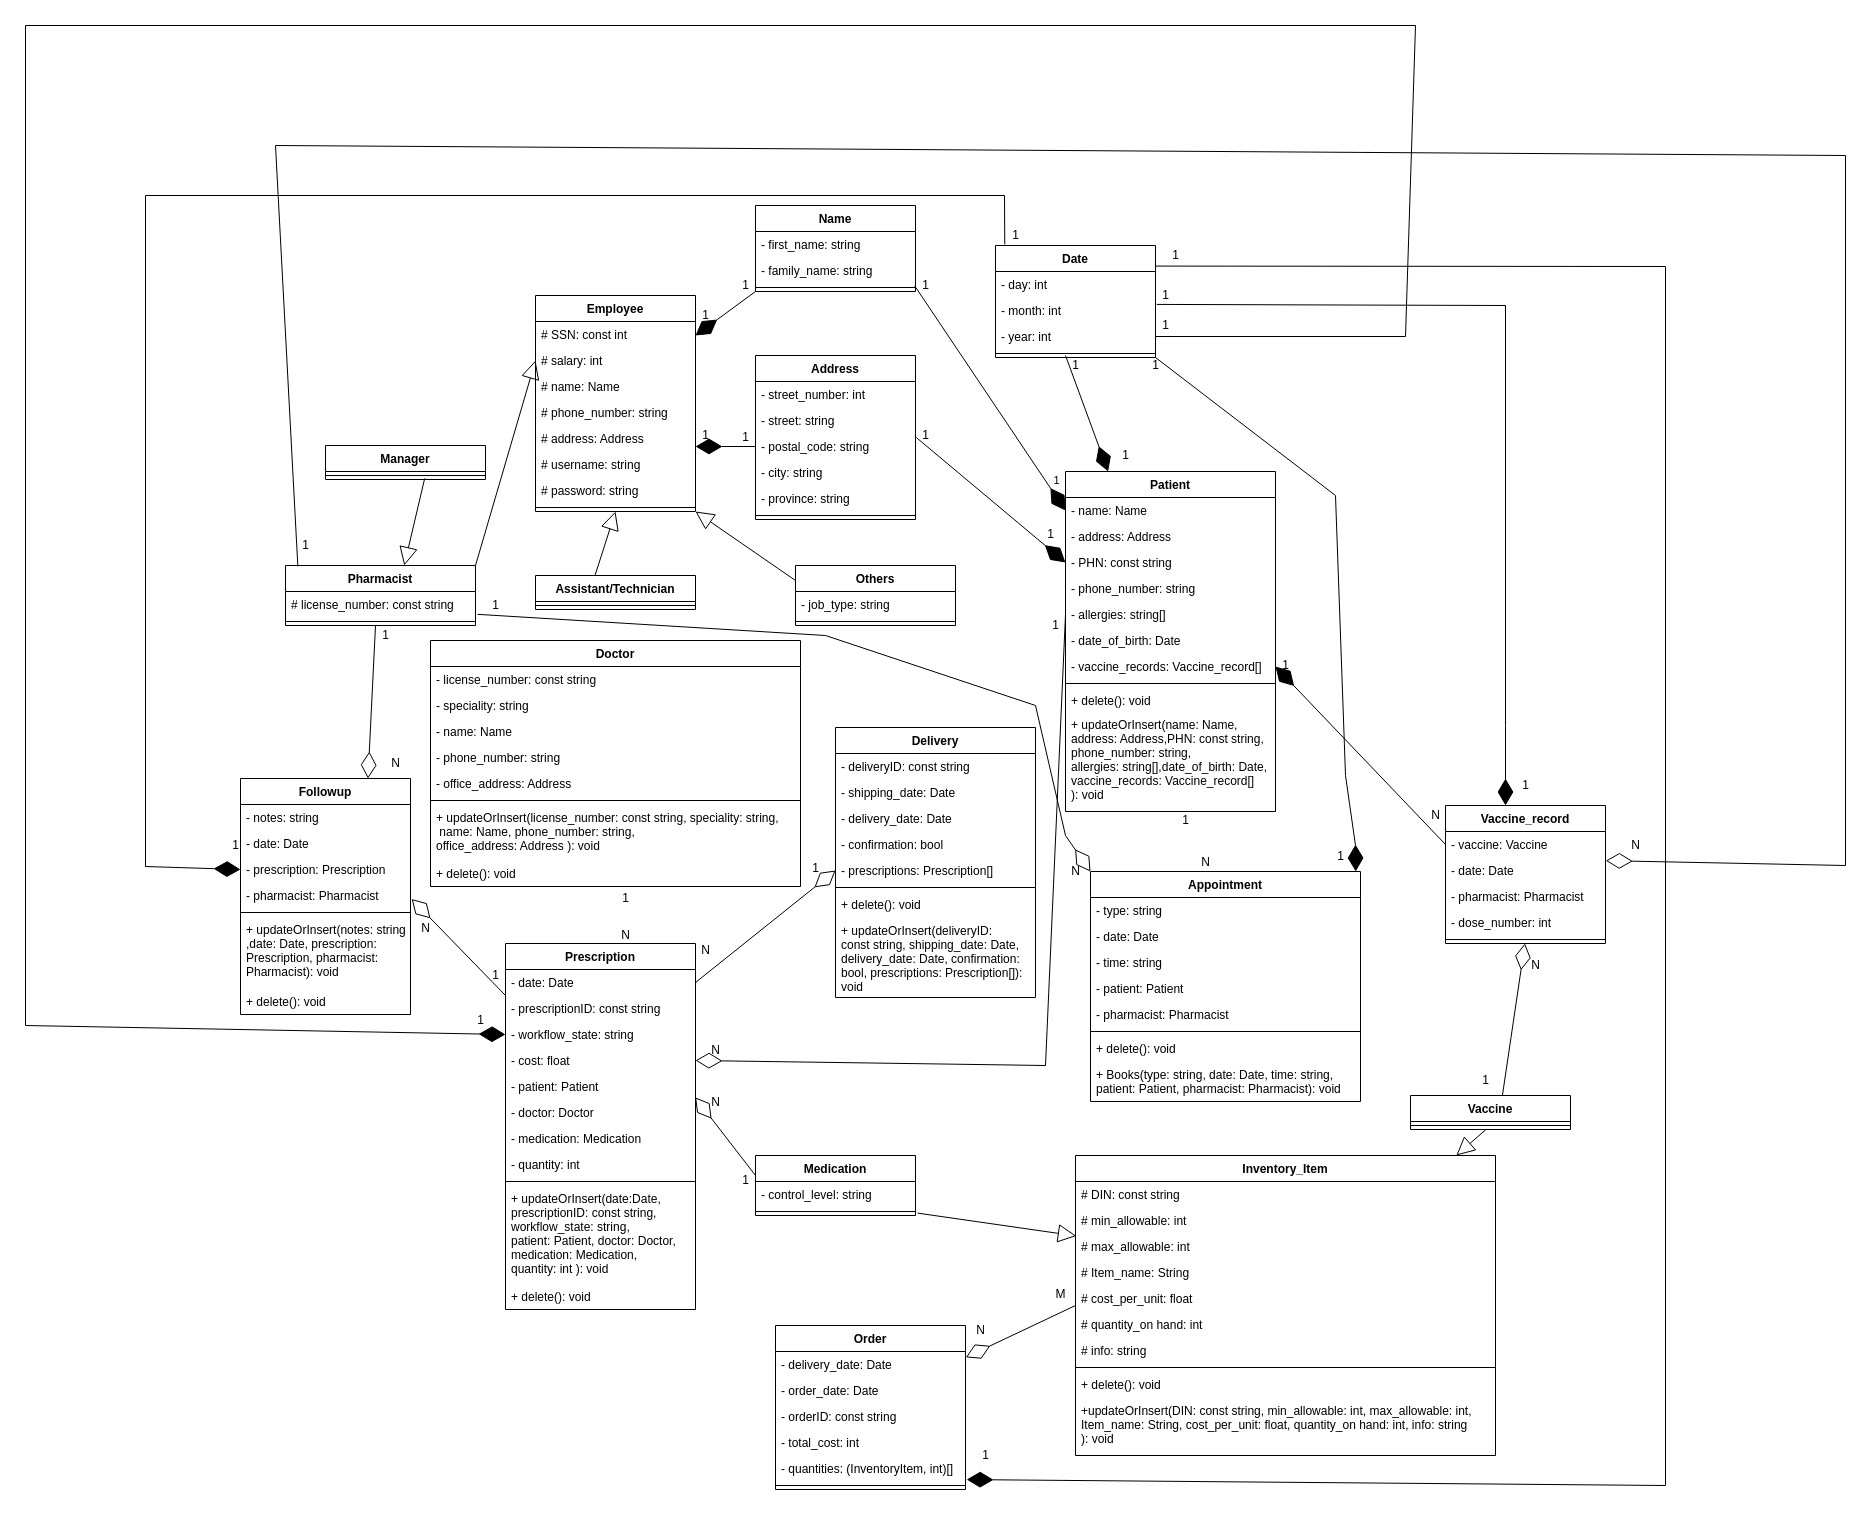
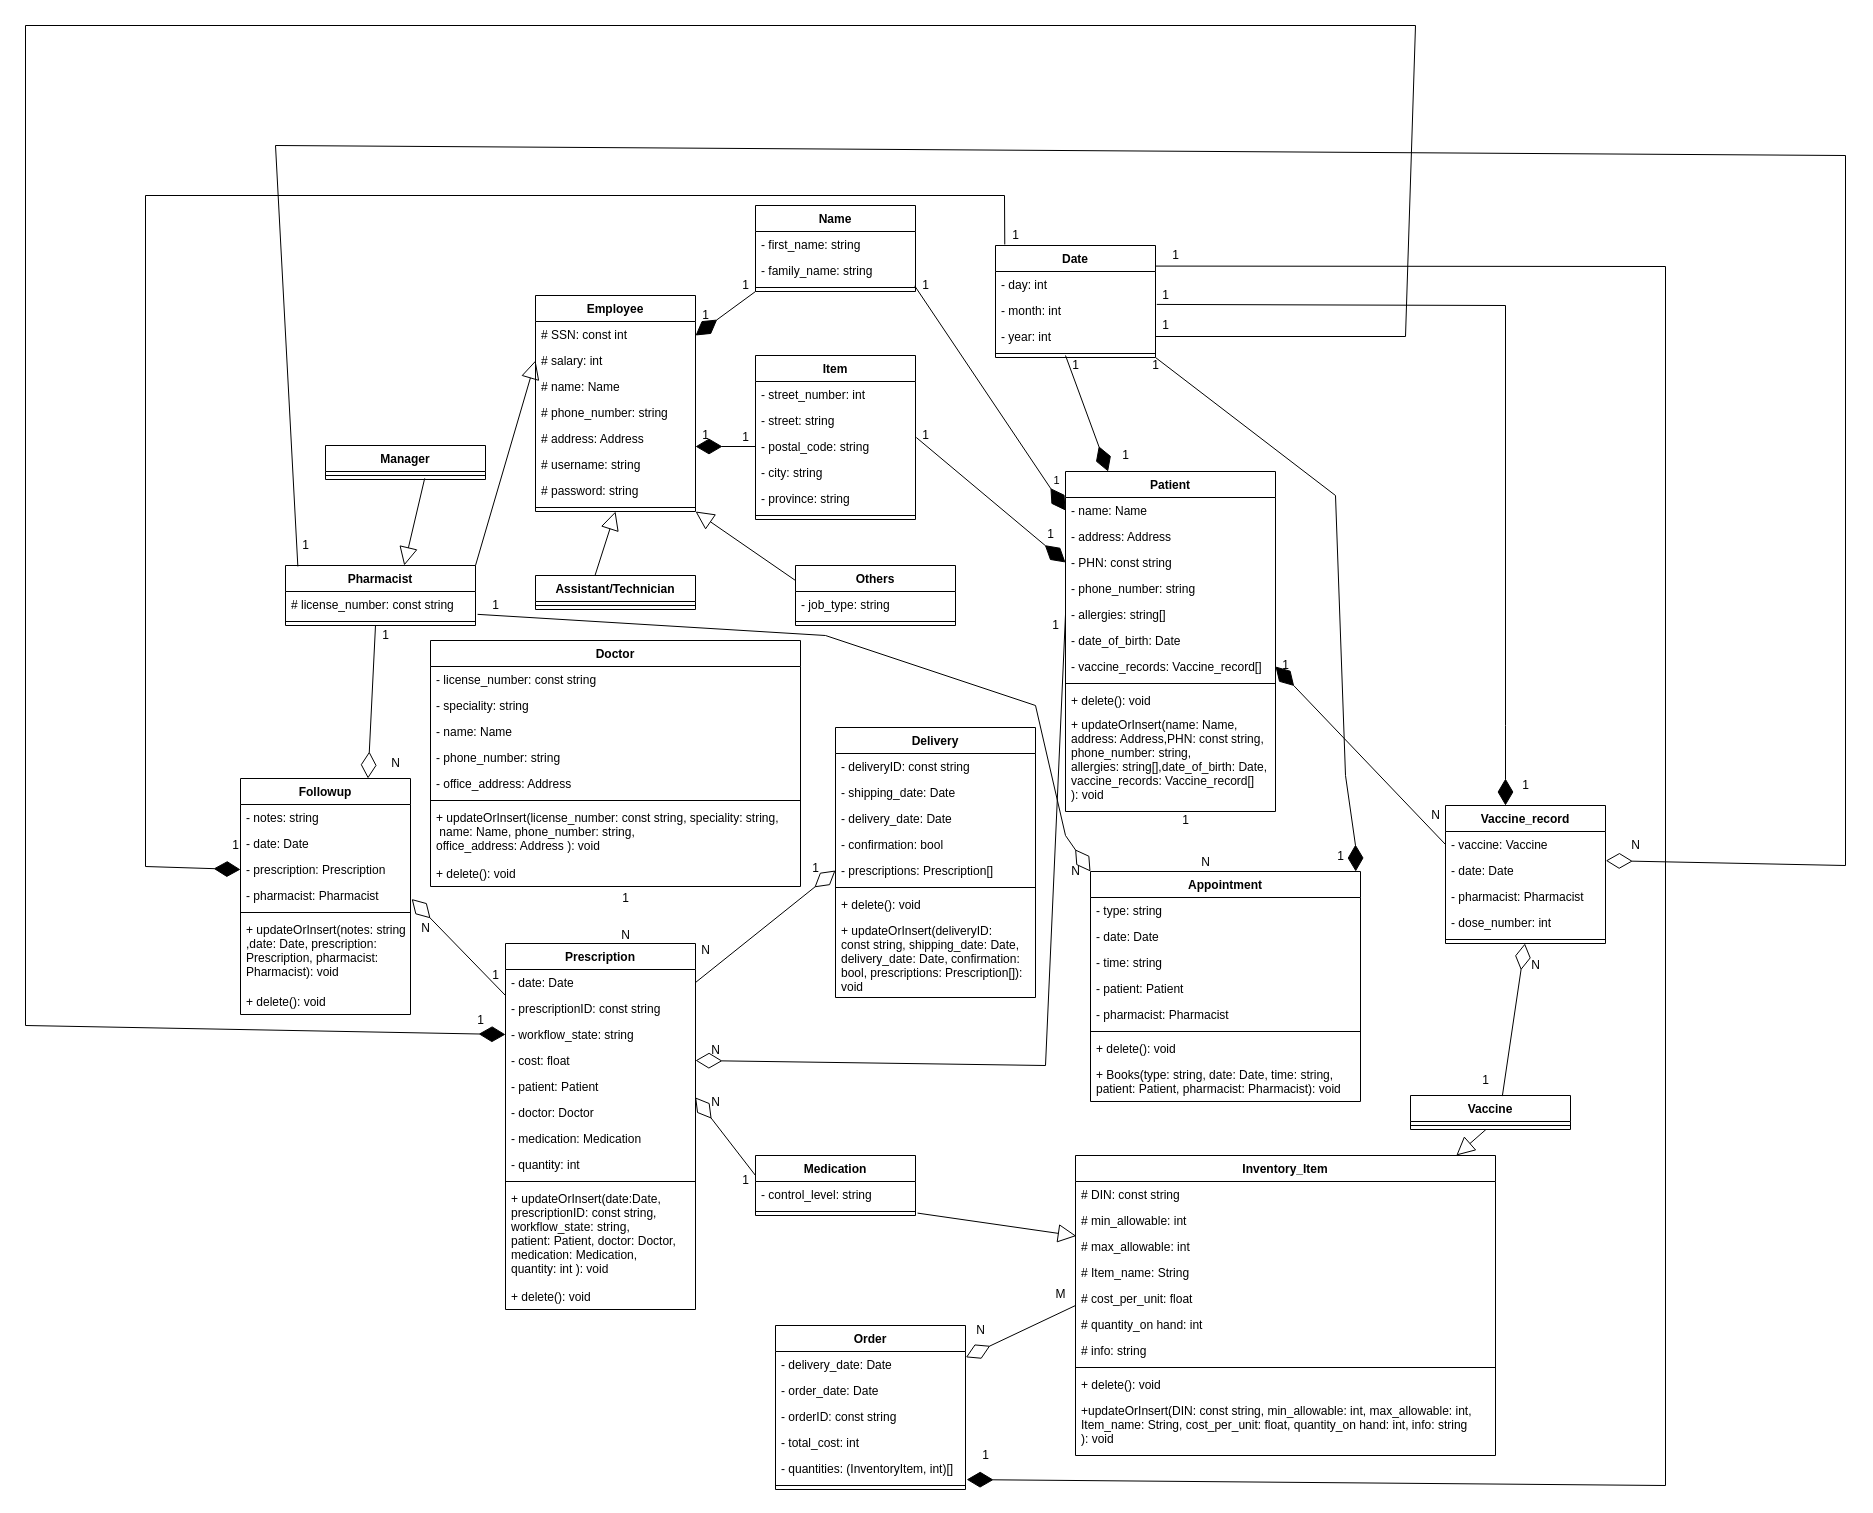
- <mxCell id="107" value="Address" style="swimlane;fontStyle=1;align=center;verticalAlign=top;childLayout=stackLayout;horizontal=1;startSize=26;horizontalStack=0;resizeParent=1;resizeParentMax=0;resizeLast=0;collapsible=1;marginBottom=0;" parent="1" vertex="1"><mxGeometry x="750" y="350" width="160" height="164" as="geometry" /></mxCell>
+ <mxCell id="107" value="Item" style="swimlane;fontStyle=1;align=center;verticalAlign=top;childLayout=stackLayout;horizontal=1;startSize=26;horizontalStack=0;resizeParent=1;resizeParentMax=0;resizeLast=0;collapsible=1;marginBottom=0;" parent="1" vertex="1"><mxGeometry x="750" y="350" width="160" height="164" as="geometry" /></mxCell>
